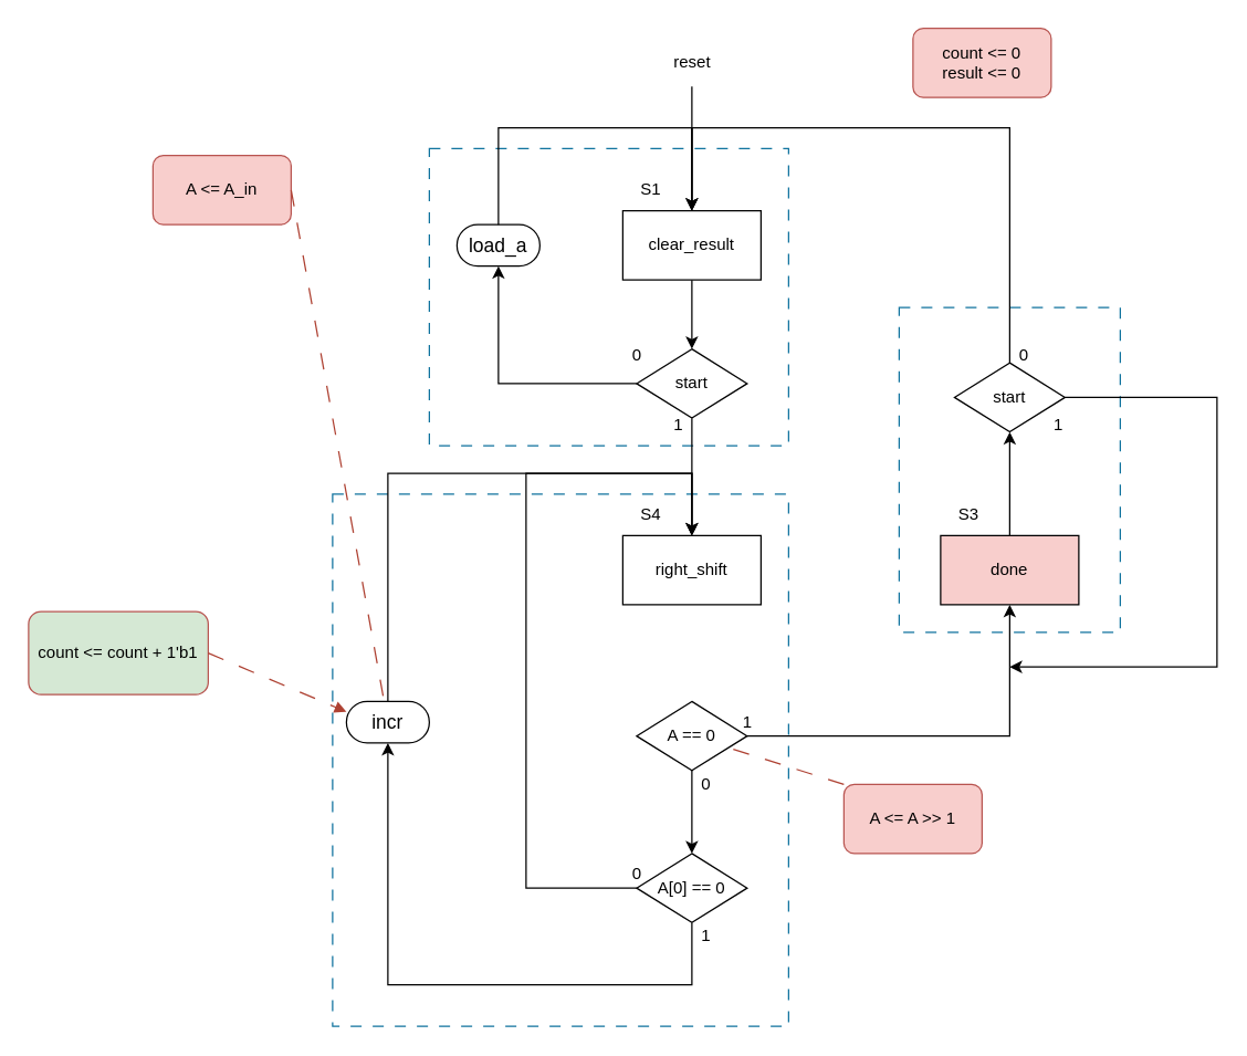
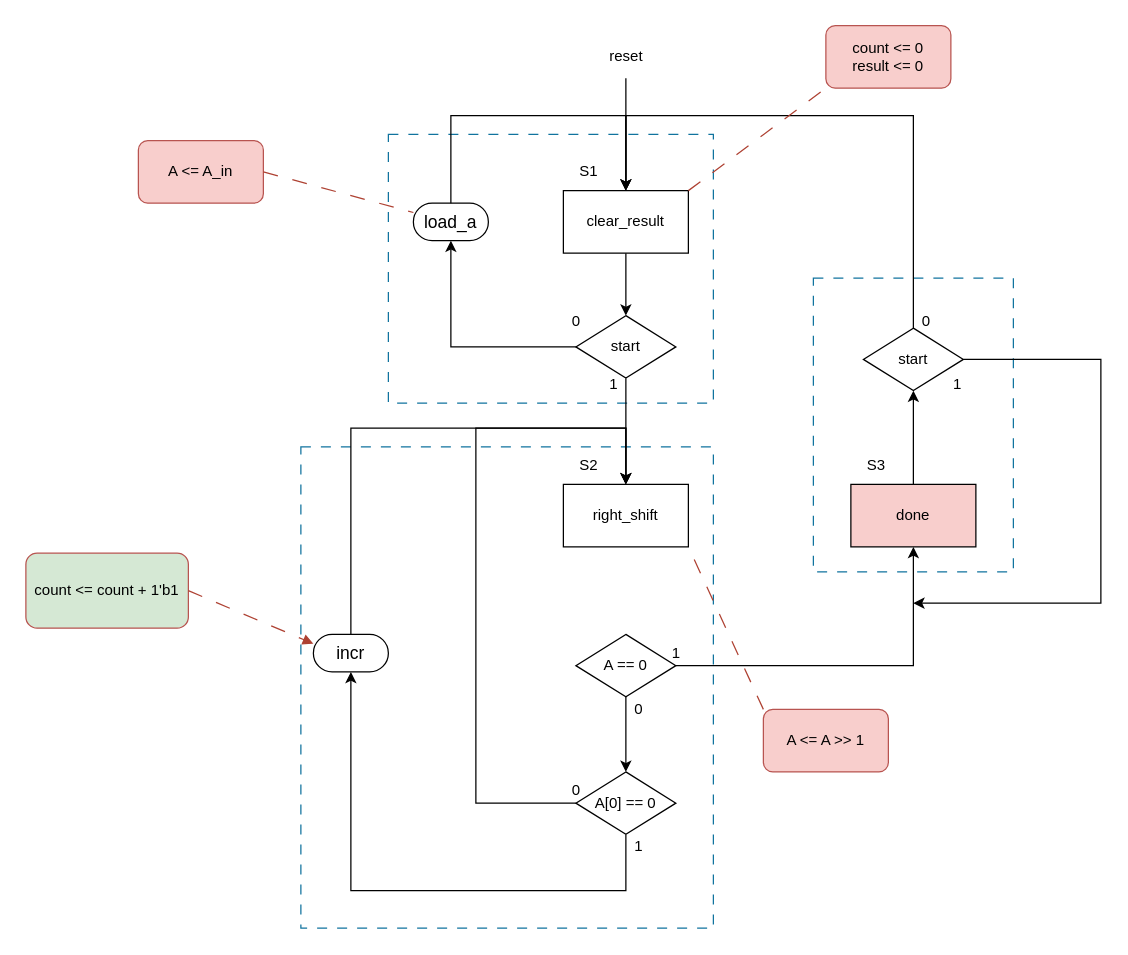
+ <mxCell id="44" value="" style="endArrow=none;dashed=1;html=1;rounded=0;dashPattern=12 12;fillColor=#fad9d5;strokeColor=#ae4132;entryX=0;entryY=1;entryDx=0;entryDy=0;exitX=1;exitY=0;exitDx=0;exitDy=0;" edge="1" parent="1" source="6" target="43"><mxGeometry width="50" height="50" relative="1" as="geometry"><mxPoint x="220" y="147" as="sourcePoint" /><mxPoint x="340" y="180" as="targetPoint" /></mxGeometry></mxCell>
- <mxCell id="40" value="" style="endArrow=none;dashed=1;html=1;rounded=0;dashPattern=12 12;fillColor=#fad9d5;strokeColor=#ae4132;exitX=1;exitY=0.5;exitDx=0;exitDy=0;" edge="1" parent="1" source="39" target="26"><mxGeometry width="50" height="50" relative="1" as="geometry"><mxPoint x="60" y="472" as="sourcePoint" /><mxPoint x="60" y="312" as="targetPoint" /></mxGeometry></mxCell>
+ <mxCell id="40" value="" style="endArrow=none;dashed=1;html=1;rounded=0;dashPattern=12 12;fillColor=#fad9d5;strokeColor=#ae4132;entryX=0;entryY=0.25;entryDx=0;entryDy=0;exitX=1;exitY=0.5;exitDx=0;exitDy=0;" edge="1" parent="1" source="39" target="15"><mxGeometry width="50" height="50" relative="1" as="geometry"><mxPoint x="60" y="472" as="sourcePoint" /><mxPoint x="60" y="312" as="targetPoint" /></mxGeometry></mxCell>
- <mxCell id="18" value="S4" style="text;html=1;align=center;verticalAlign=middle;resizable=0;points=[];autosize=1;strokeColor=none;fillColor=none;" vertex="1" parent="1"><mxGeometry x="450" y="357" width="40" height="30" as="geometry" /></mxCell>
+ <mxCell id="18" value="S2" style="text;html=1;align=center;verticalAlign=middle;resizable=0;points=[];autosize=1;strokeColor=none;fillColor=none;" vertex="1" parent="1"><mxGeometry x="450" y="357" width="40" height="30" as="geometry" /></mxCell>
- <mxCell id="46" value="" style="endArrow=none;dashed=1;html=1;rounded=0;dashPattern=12 12;fillColor=#fad9d5;strokeColor=#ae4132;exitX=0;exitY=0;exitDx=0;exitDy=0;" edge="1" parent="1" source="45" target="22"><mxGeometry width="50" height="50" relative="1" as="geometry"><mxPoint x="590" y="632" as="sourcePoint" /><mxPoint x="700" y="550" as="targetPoint" /></mxGeometry></mxCell>
+ <mxCell id="46" value="" style="endArrow=none;dashed=1;html=1;rounded=0;dashPattern=12 12;fillColor=#fad9d5;strokeColor=#ae4132;entryX=1;entryY=1;entryDx=0;entryDy=0;exitX=0;exitY=0;exitDx=0;exitDy=0;" edge="1" parent="1" source="45" target="8"><mxGeometry width="50" height="50" relative="1" as="geometry"><mxPoint x="590" y="632" as="sourcePoint" /><mxPoint x="700" y="550" as="targetPoint" /></mxGeometry></mxCell>
